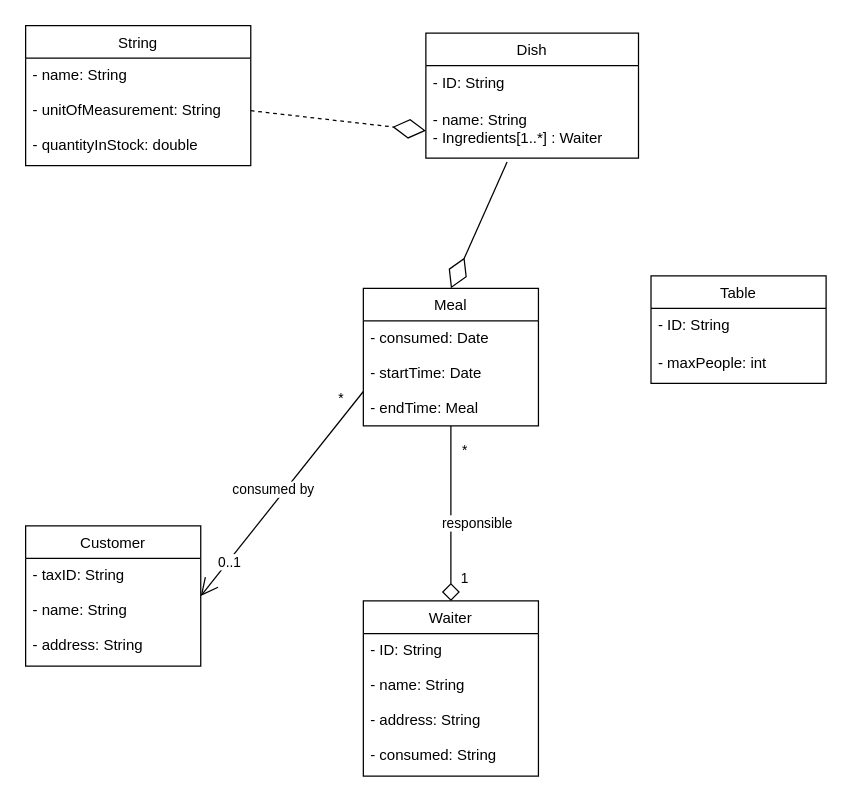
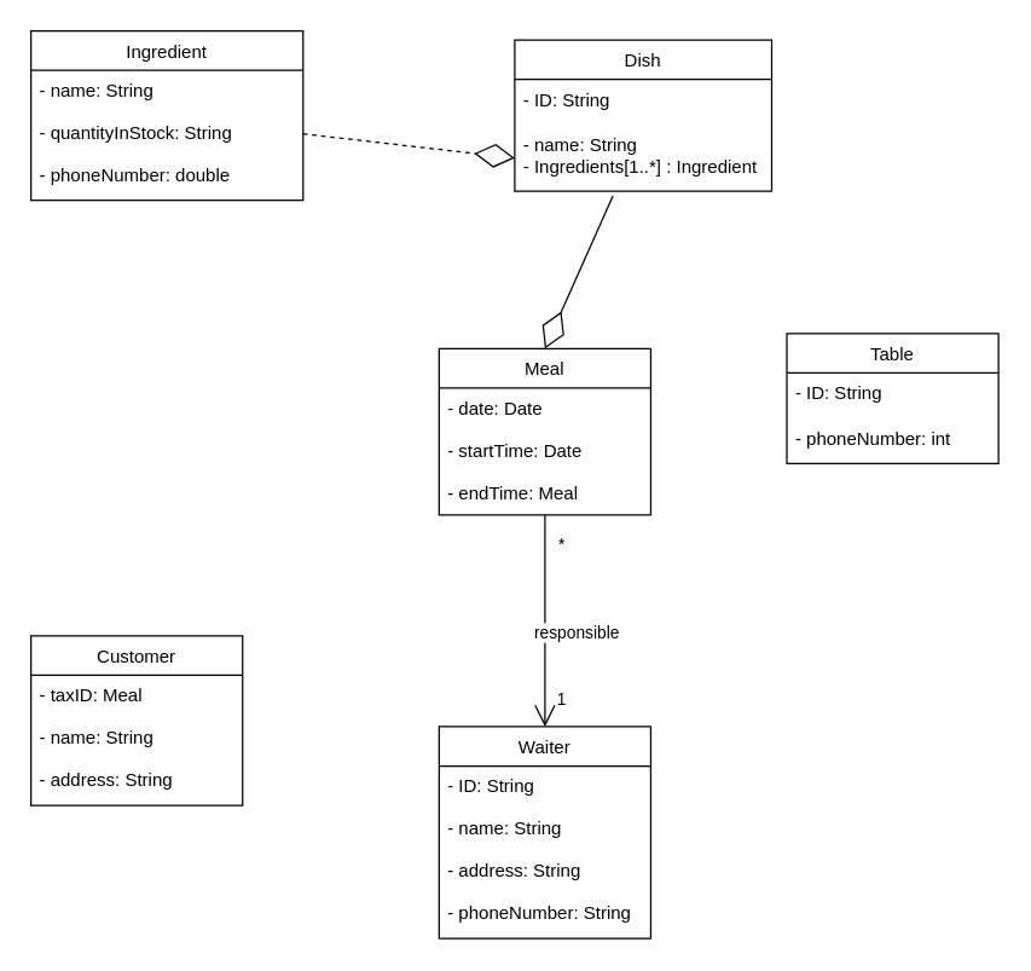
- <mxCell id="2" value="String" style="swimlane;fontStyle=0;align=center;verticalAlign=top;childLayout=stackLayout;horizontal=1;startSize=26;horizontalStack=0;resizeParent=1;resizeParentMax=0;resizeLast=0;collapsible=1;marginBottom=0;" parent="1" vertex="1"><mxGeometry x="20" y="20" width="180" height="112" as="geometry" /></mxCell>
+ <mxCell id="2" value="Ingredient" style="swimlane;fontStyle=0;align=center;verticalAlign=top;childLayout=stackLayout;horizontal=1;startSize=26;horizontalStack=0;resizeParent=1;resizeParentMax=0;resizeLast=0;collapsible=1;marginBottom=0;" parent="1" vertex="1"><mxGeometry x="20" y="20" width="180" height="112" as="geometry" /></mxCell>
- <mxCell id="4" value="- unitOfMeasurement: String" style="text;strokeColor=none;fillColor=none;align=left;verticalAlign=top;spacingLeft=4;spacingRight=4;overflow=hidden;rotatable=0;points=[[0,0.5],[1,0.5]];portConstraint=eastwest;" parent="2" vertex="1"><mxGeometry y="54" width="180" height="28" as="geometry" /></mxCell>
+ <mxCell id="4" value="- quantityInStock: String" style="text;strokeColor=none;fillColor=none;align=left;verticalAlign=top;spacingLeft=4;spacingRight=4;overflow=hidden;rotatable=0;points=[[0,0.5],[1,0.5]];portConstraint=eastwest;" parent="2" vertex="1"><mxGeometry y="54" width="180" height="28" as="geometry" /></mxCell>
- <mxCell id="8" value="- name: String&#10;- Ingredients[1..*] : Waiter" style="text;strokeColor=none;fillColor=none;align=left;verticalAlign=top;spacingLeft=4;spacingRight=4;overflow=hidden;rotatable=0;points=[[0,0.5],[1,0.5]];portConstraint=eastwest;" parent="6" vertex="1"><mxGeometry y="56" width="170" height="44" as="geometry" /></mxCell>
+ <mxCell id="8" value="- name: String&#10;- Ingredients[1..*] : Ingredient" style="text;strokeColor=none;fillColor=none;align=left;verticalAlign=top;spacingLeft=4;spacingRight=4;overflow=hidden;rotatable=0;points=[[0,0.5],[1,0.5]];portConstraint=eastwest;" parent="6" vertex="1"><mxGeometry y="56" width="170" height="44" as="geometry" /></mxCell>
- <mxCell id="5" value="- quantityInStock: double" style="text;strokeColor=none;fillColor=none;align=left;verticalAlign=top;spacingLeft=4;spacingRight=4;overflow=hidden;rotatable=0;points=[[0,0.5],[1,0.5]];portConstraint=eastwest;" parent="2" vertex="1"><mxGeometry y="82" width="180" height="30" as="geometry" /></mxCell>
+ <mxCell id="5" value="- phoneNumber: double" style="text;strokeColor=none;fillColor=none;align=left;verticalAlign=top;spacingLeft=4;spacingRight=4;overflow=hidden;rotatable=0;points=[[0,0.5],[1,0.5]];portConstraint=eastwest;" parent="2" vertex="1"><mxGeometry y="82" width="180" height="30" as="geometry" /></mxCell>
- <mxCell id="13" value="- consumed: Date" style="text;strokeColor=none;fillColor=none;align=left;verticalAlign=top;spacingLeft=4;spacingRight=4;overflow=hidden;rotatable=0;points=[[0,0.5],[1,0.5]];portConstraint=eastwest;" parent="12" vertex="1"><mxGeometry y="26" width="140" height="28" as="geometry" /></mxCell>
+ <mxCell id="13" value="- date: Date" style="text;strokeColor=none;fillColor=none;align=left;verticalAlign=top;spacingLeft=4;spacingRight=4;overflow=hidden;rotatable=0;points=[[0,0.5],[1,0.5]];portConstraint=eastwest;" parent="12" vertex="1"><mxGeometry y="26" width="140" height="28" as="geometry" /></mxCell>
- <mxCell id="11" value="- maxPeople: int" style="text;strokeColor=none;fillColor=none;align=left;verticalAlign=top;spacingLeft=4;spacingRight=4;overflow=hidden;rotatable=0;points=[[0,0.5],[1,0.5]];portConstraint=eastwest;" parent="9" vertex="1"><mxGeometry y="56" width="140" height="30" as="geometry" /></mxCell>
+ <mxCell id="11" value="- phoneNumber: int" style="text;strokeColor=none;fillColor=none;align=left;verticalAlign=top;spacingLeft=4;spacingRight=4;overflow=hidden;rotatable=0;points=[[0,0.5],[1,0.5]];portConstraint=eastwest;" parent="9" vertex="1"><mxGeometry y="56" width="140" height="30" as="geometry" /></mxCell>
- <mxCell id="29" value="" style="endArrow=open;endFill=0;endSize=12;html=1;exitX=0;exitY=0.75;exitDx=0;exitDy=0;entryX=1;entryY=0.5;entryDx=0;entryDy=0;" parent="1" source="12" target="21" edge="1"><mxGeometry width="160" relative="1" as="geometry"><mxPoint x="290" y="326" as="sourcePoint" /><mxPoint x="160" y="476" as="targetPoint" /></mxGeometry></mxCell>
- <mxCell id="30" value="*" style="edgeLabel;html=1;align=center;verticalAlign=middle;resizable=0;points=[];" parent="29" vertex="1" connectable="0"><mxGeometry x="-0.8" y="-1" relative="1" as="geometry"><mxPoint x="-5" y="-11" as="offset" /></mxGeometry></mxCell>
- <mxCell id="31" value="0..1" style="edgeLabel;html=1;align=center;verticalAlign=middle;resizable=0;points=[];" parent="29" vertex="1" connectable="0"><mxGeometry x="0.8" y="-1" relative="1" as="geometry"><mxPoint x="10" y="-11" as="offset" /></mxGeometry></mxCell>
- <mxCell id="32" value="consumed by" style="edgeLabel;html=1;align=center;verticalAlign=middle;resizable=0;points=[];" parent="29" vertex="1" connectable="0"><mxGeometry x="0.1" y="-1" relative="1" as="geometry"><mxPoint y="-11" as="offset" /></mxGeometry></mxCell>
- <mxCell id="22" value="- taxID: String" style="text;strokeColor=none;fillColor=none;align=left;verticalAlign=top;spacingLeft=4;spacingRight=4;overflow=hidden;rotatable=0;points=[[0,0.5],[1,0.5]];portConstraint=eastwest;" parent="21" vertex="1"><mxGeometry y="26" width="140" height="28" as="geometry" /></mxCell>
+ <mxCell id="22" value="- taxID: Meal" style="text;strokeColor=none;fillColor=none;align=left;verticalAlign=top;spacingLeft=4;spacingRight=4;overflow=hidden;rotatable=0;points=[[0,0.5],[1,0.5]];portConstraint=eastwest;" parent="21" vertex="1"><mxGeometry y="26" width="140" height="28" as="geometry" /></mxCell>
- <mxCell id="25" value="" style="endArrow=diamond;endFill=0;endSize=12;html=1;exitX=0.5;exitY=1;exitDx=0;exitDy=0;entryX=0.5;entryY=0;entryDx=0;entryDy=0;" parent="1" source="12" target="16" edge="1"><mxGeometry width="160" relative="1" as="geometry"><mxPoint x="360" y="362" as="sourcePoint" /><mxPoint x="360" y="420" as="targetPoint" /></mxGeometry></mxCell>
+ <mxCell id="25" value="" style="endArrow=open;endFill=0;endSize=12;html=1;exitX=0.5;exitY=1;exitDx=0;exitDy=0;entryX=0.5;entryY=0;entryDx=0;entryDy=0;" parent="1" source="12" target="16" edge="1"><mxGeometry width="160" relative="1" as="geometry"><mxPoint x="360" y="362" as="sourcePoint" /><mxPoint x="360" y="420" as="targetPoint" /></mxGeometry></mxCell>
- <mxCell id="20" value="- consumed: String" style="text;strokeColor=none;fillColor=none;align=left;verticalAlign=top;spacingLeft=4;spacingRight=4;overflow=hidden;rotatable=0;points=[[0,0.5],[1,0.5]];portConstraint=eastwest;" parent="16" vertex="1"><mxGeometry y="110" width="140" height="30" as="geometry" /></mxCell>
+ <mxCell id="20" value="- phoneNumber: String" style="text;strokeColor=none;fillColor=none;align=left;verticalAlign=top;spacingLeft=4;spacingRight=4;overflow=hidden;rotatable=0;points=[[0,0.5],[1,0.5]];portConstraint=eastwest;" parent="16" vertex="1"><mxGeometry y="110" width="140" height="30" as="geometry" /></mxCell>
